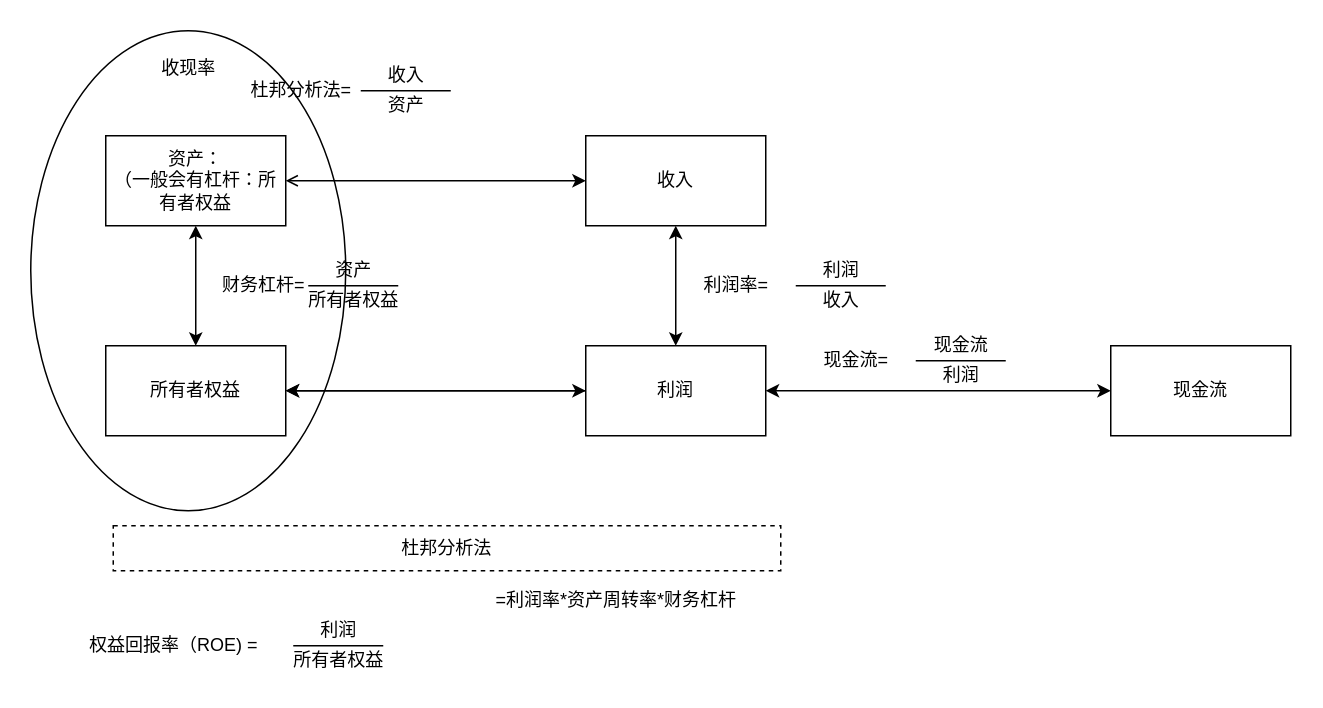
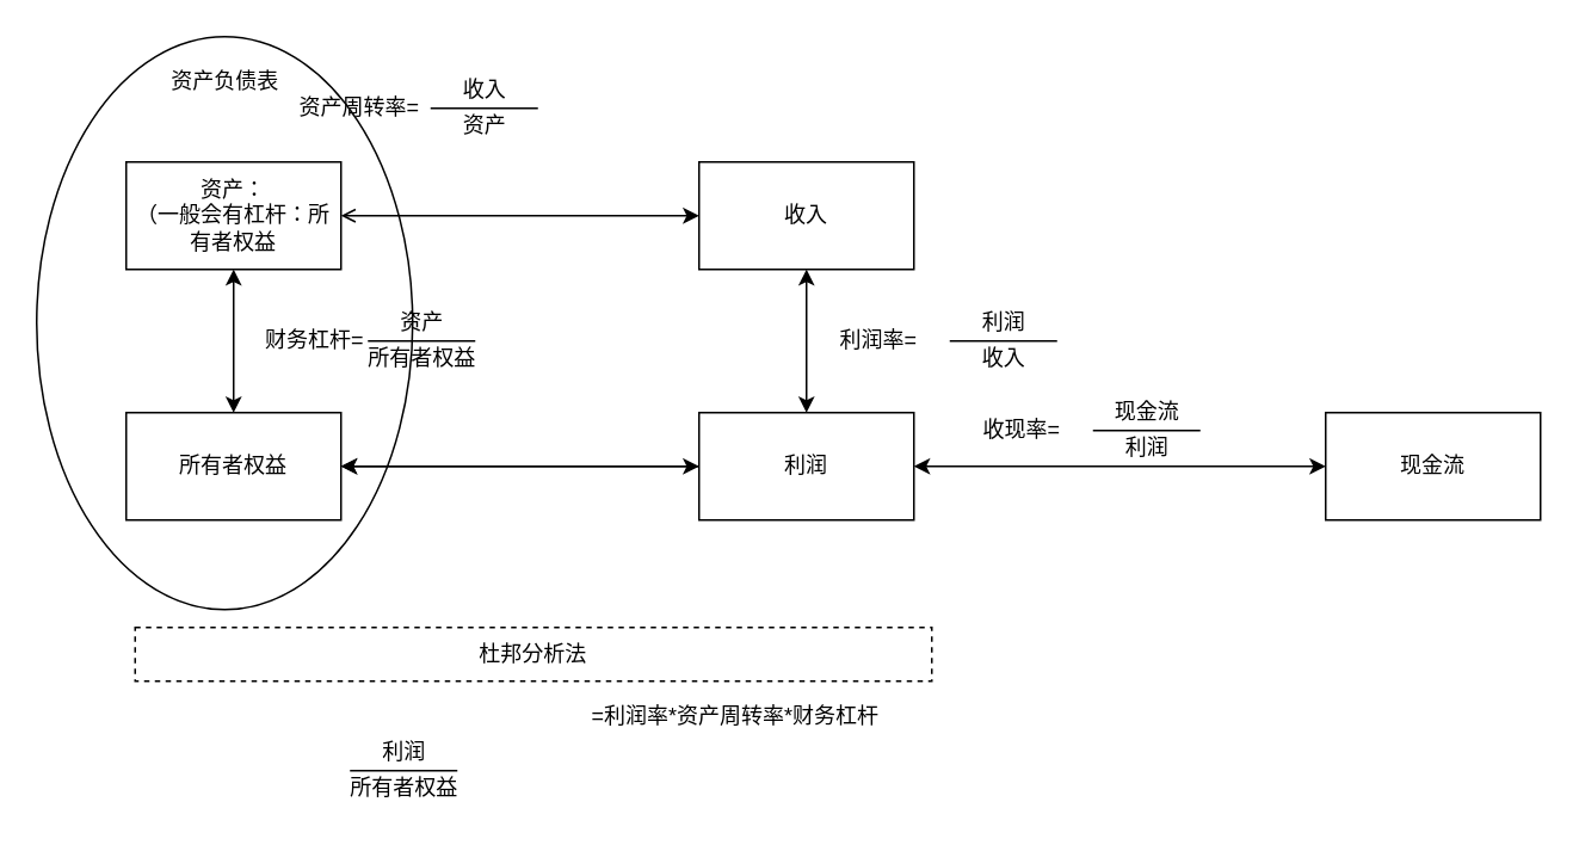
- <mxCell id="36" value="收现率" style="text;html=1;strokeColor=none;fillColor=none;align=center;verticalAlign=middle;whiteSpace=wrap;rounded=0;" vertex="1" parent="1"><mxGeometry x="82.5" y="30" width="85" height="30" as="geometry" /></mxCell>
+ <mxCell id="36" value="资产负债表" style="text;html=1;strokeColor=none;fillColor=none;align=center;verticalAlign=middle;whiteSpace=wrap;rounded=0;" vertex="1" parent="1"><mxGeometry x="82.5" y="30" width="85" height="30" as="geometry" /></mxCell>
- <mxCell id="14" value="杜邦分析法=" style="text;html=1;align=center;verticalAlign=middle;resizable=0;points=[];autosize=1;strokeColor=none;fillColor=none;" vertex="1" parent="1"><mxGeometry x="160" y="50" width="80" height="20" as="geometry" /></mxCell>
+ <mxCell id="14" value="资产周转率=" style="text;html=1;align=center;verticalAlign=middle;resizable=0;points=[];autosize=1;strokeColor=none;fillColor=none;" vertex="1" parent="1"><mxGeometry x="160" y="50" width="80" height="20" as="geometry" /></mxCell>
- <mxCell id="32" value="现金流=" style="text;html=1;align=center;verticalAlign=middle;resizable=0;points=[];autosize=1;strokeColor=none;fillColor=none;" vertex="1" parent="1"><mxGeometry x="540" y="230" width="60" height="20" as="geometry" /></mxCell>
+ <mxCell id="32" value="收现率=" style="text;html=1;align=center;verticalAlign=middle;resizable=0;points=[];autosize=1;strokeColor=none;fillColor=none;" vertex="1" parent="1"><mxGeometry x="540" y="230" width="60" height="20" as="geometry" /></mxCell>
- <mxCell id="26" value="权益回报率（ROE) =" style="text;html=1;align=center;verticalAlign=middle;resizable=0;points=[];autosize=1;strokeColor=none;fillColor=none;" vertex="1" parent="1"><mxGeometry x="50" y="420" width="130" height="20" as="geometry" /></mxCell>
